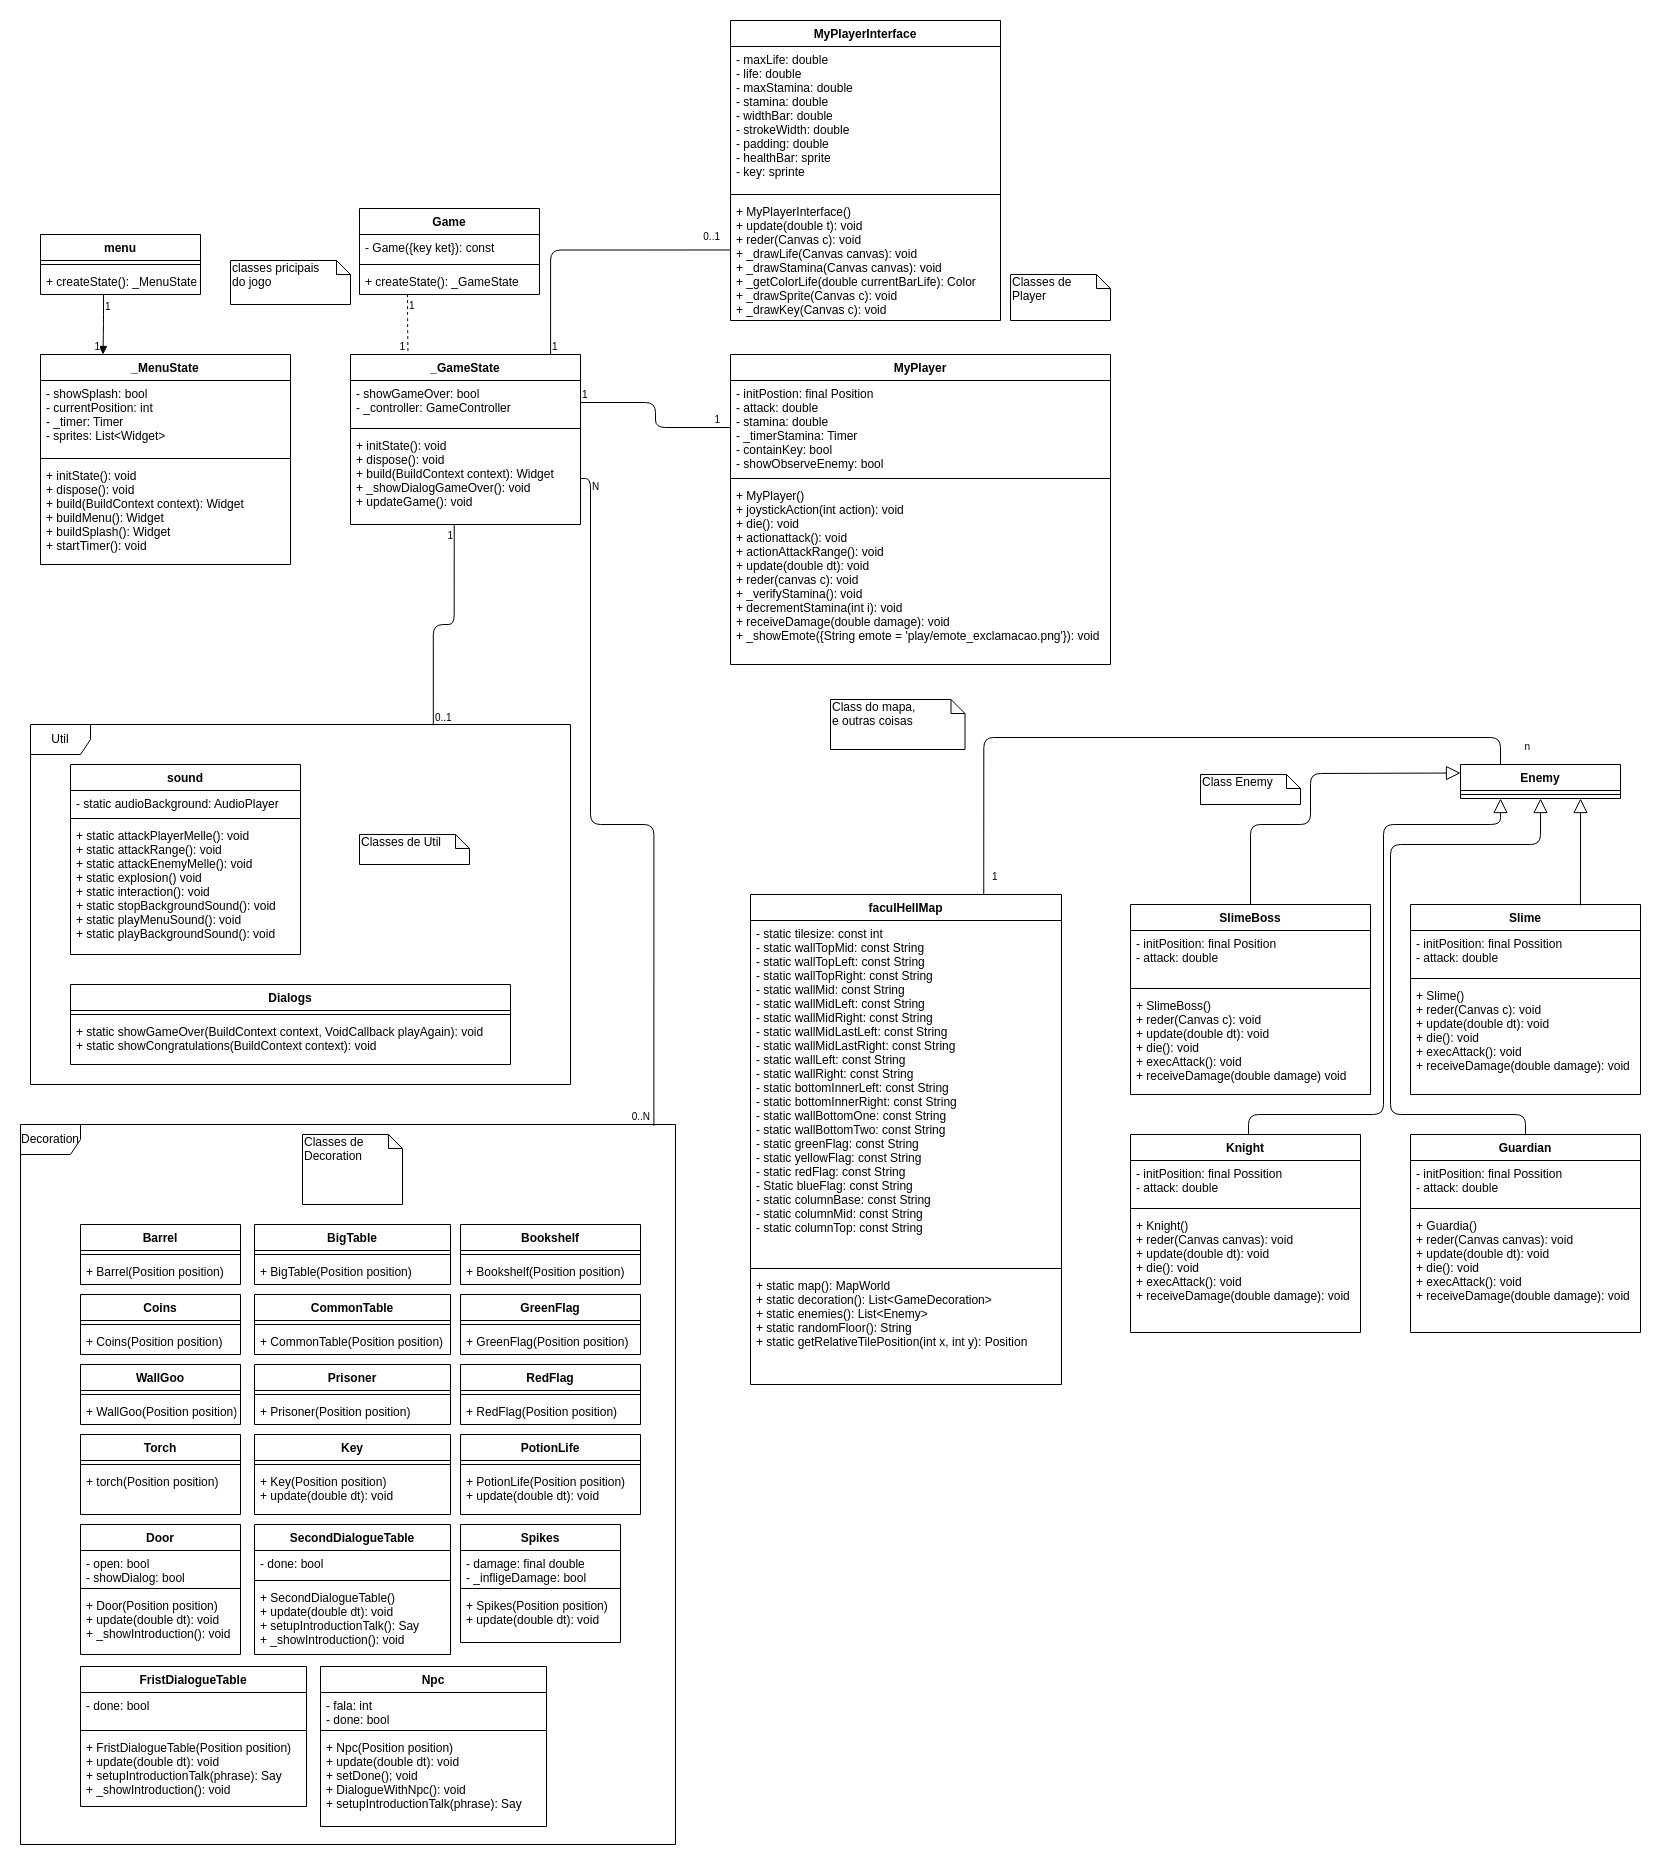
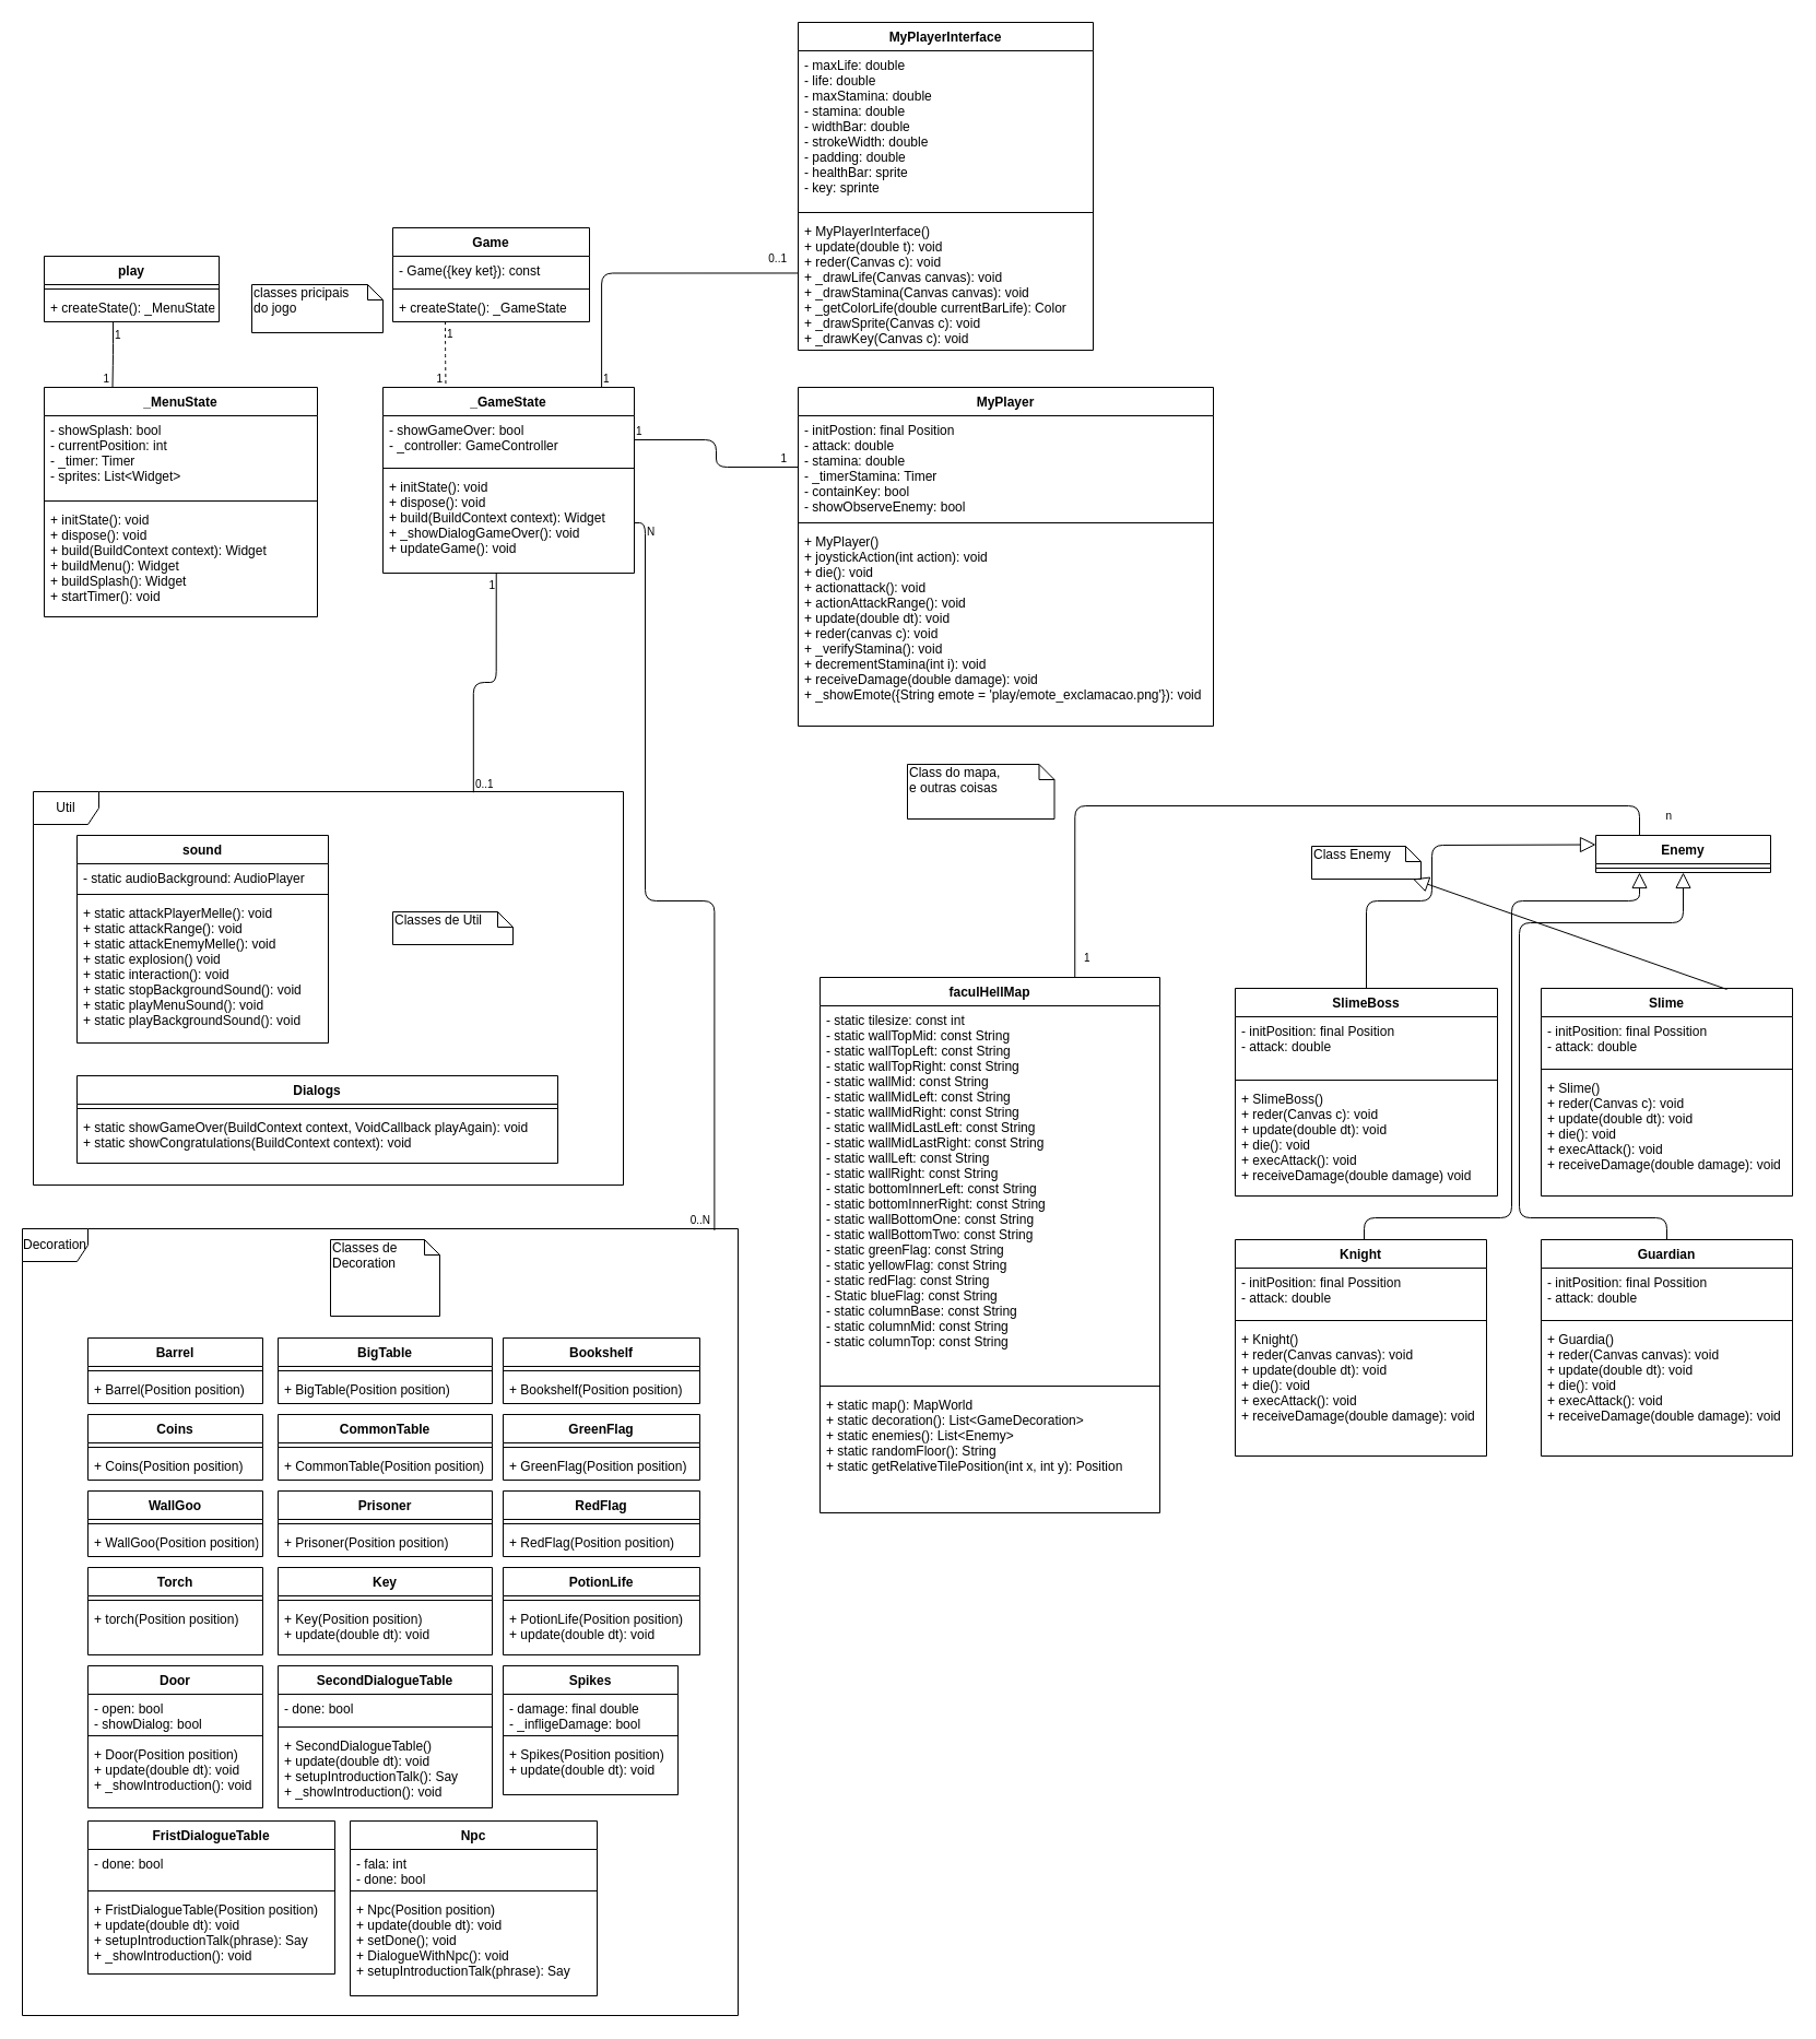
- <mxCell id="6" value="menu" style="swimlane;fontStyle=1;align=center;verticalAlign=top;childLayout=stackLayout;horizontal=1;startSize=26;horizontalStack=0;resizeParent=1;resizeParentMax=0;resizeLast=0;collapsible=1;marginBottom=0;" parent="1" vertex="1"><mxGeometry x="40" y="234" width="160" height="60" as="geometry" /></mxCell>
+ <mxCell id="6" value="play" style="swimlane;fontStyle=1;align=center;verticalAlign=top;childLayout=stackLayout;horizontal=1;startSize=26;horizontalStack=0;resizeParent=1;resizeParentMax=0;resizeLast=0;collapsible=1;marginBottom=0;" parent="1" vertex="1"><mxGeometry x="40" y="234" width="160" height="60" as="geometry" /></mxCell>
- <mxCell id="32" value="Classes de &lt;br&gt;Player" style="shape=note;whiteSpace=wrap;html=1;size=14;verticalAlign=top;align=left;spacingTop=-6;" parent="1" vertex="1"><mxGeometry x="1010" y="274" width="100" height="46" as="geometry" /></mxCell>
- <mxCell id="133" value="" style="endArrow=block;html=1;edgeStyle=orthogonalEdgeStyle;entryX=0.25;entryY=0;entryDx=0;entryDy=0;exitX=0.394;exitY=1.008;exitDx=0;exitDy=0;exitPerimeter=0;" edge="1" parent="1" source="8" target="2"><mxGeometry relative="1" as="geometry"><mxPoint x="60" y="320" as="sourcePoint" /><mxPoint x="130" y="330" as="targetPoint" /></mxGeometry></mxCell>
+ <mxCell id="133" value="" style="endArrow=none;html=1;edgeStyle=orthogonalEdgeStyle;entryX=0.25;entryY=0;entryDx=0;entryDy=0;exitX=0.394;exitY=1.008;exitDx=0;exitDy=0;exitPerimeter=0;" edge="1" parent="1" source="8" target="2"><mxGeometry relative="1" as="geometry"><mxPoint x="60" y="320" as="sourcePoint" /><mxPoint x="130" y="330" as="targetPoint" /></mxGeometry></mxCell>
- <mxCell id="114" value="" style="edgeStyle=none;html=1;endSize=12;endArrow=block;endFill=0;exitX=0.739;exitY=0.005;exitDx=0;exitDy=0;exitPerimeter=0;entryX=0.75;entryY=1;entryDx=0;entryDy=0;" edge="1" parent="1" source="95" target="112"><mxGeometry width="160" relative="1" as="geometry"><mxPoint x="1570" y="884" as="sourcePoint" /><mxPoint x="1580" y="804" as="targetPoint" /></mxGeometry></mxCell>
+ <mxCell id="114" value="" style="edgeStyle=none;html=1;endSize=12;endArrow=block;endFill=0;exitX=0.739;exitY=0.005;exitDx=0;exitDy=0;exitPerimeter=0;" edge="1" parent="1" source="95" target="17"><mxGeometry width="160" relative="1" as="geometry"><mxPoint x="1570" y="884" as="sourcePoint" /><mxPoint x="1580" y="804" as="targetPoint" /></mxGeometry></mxCell>
